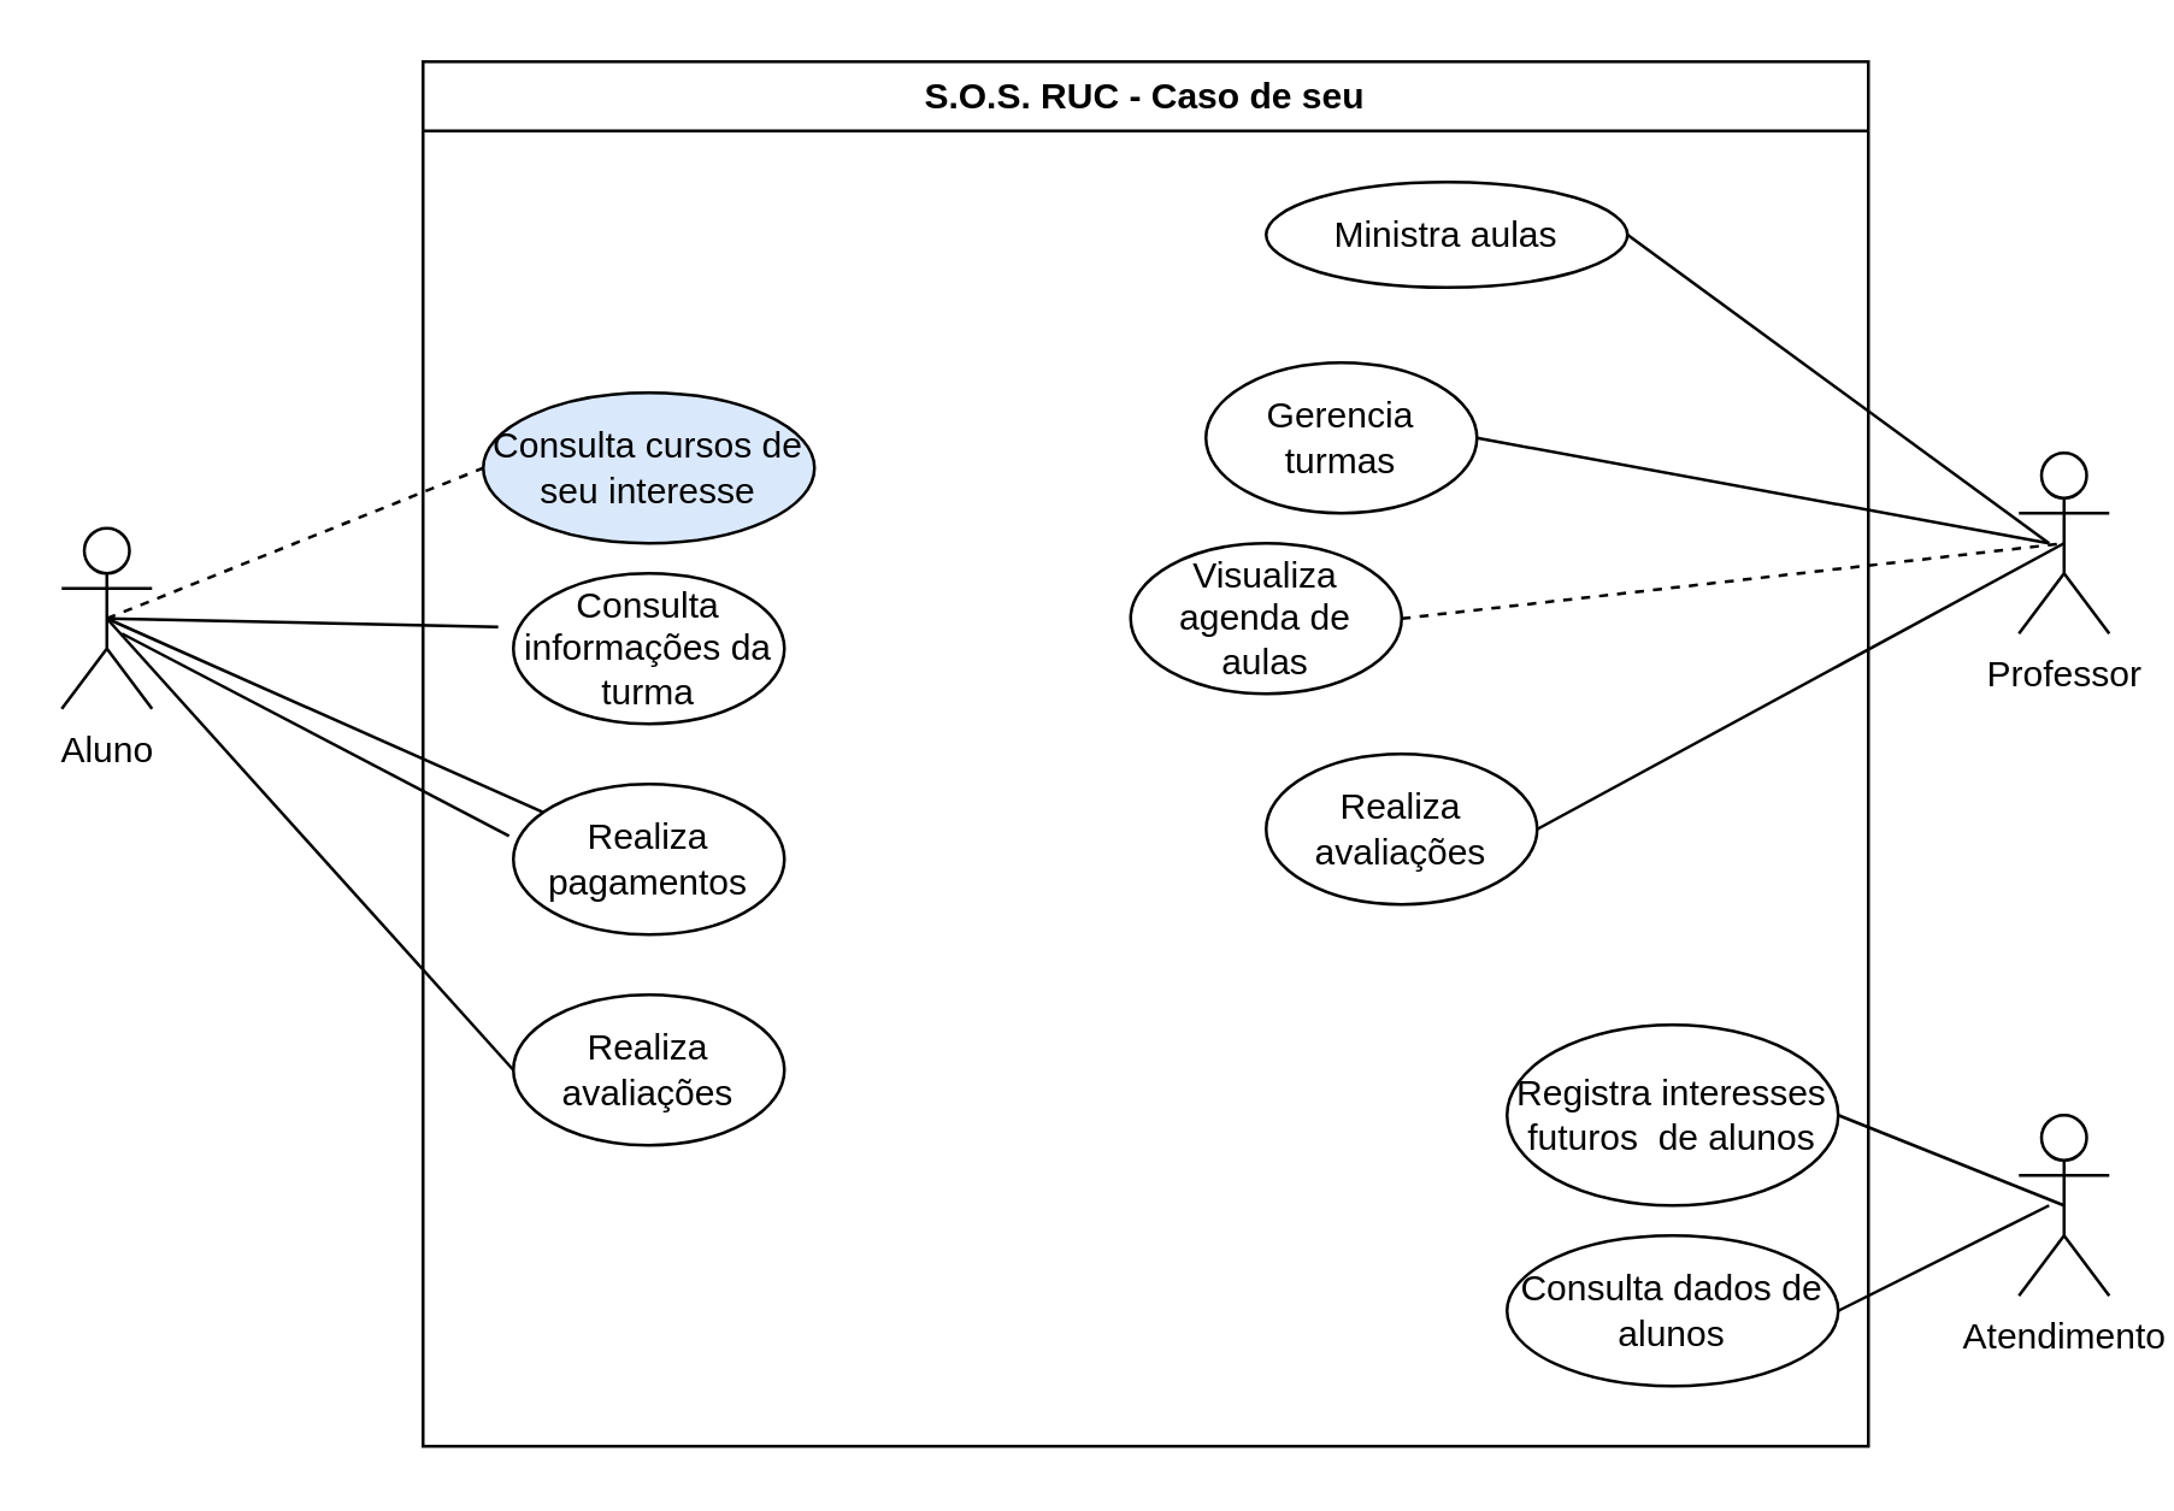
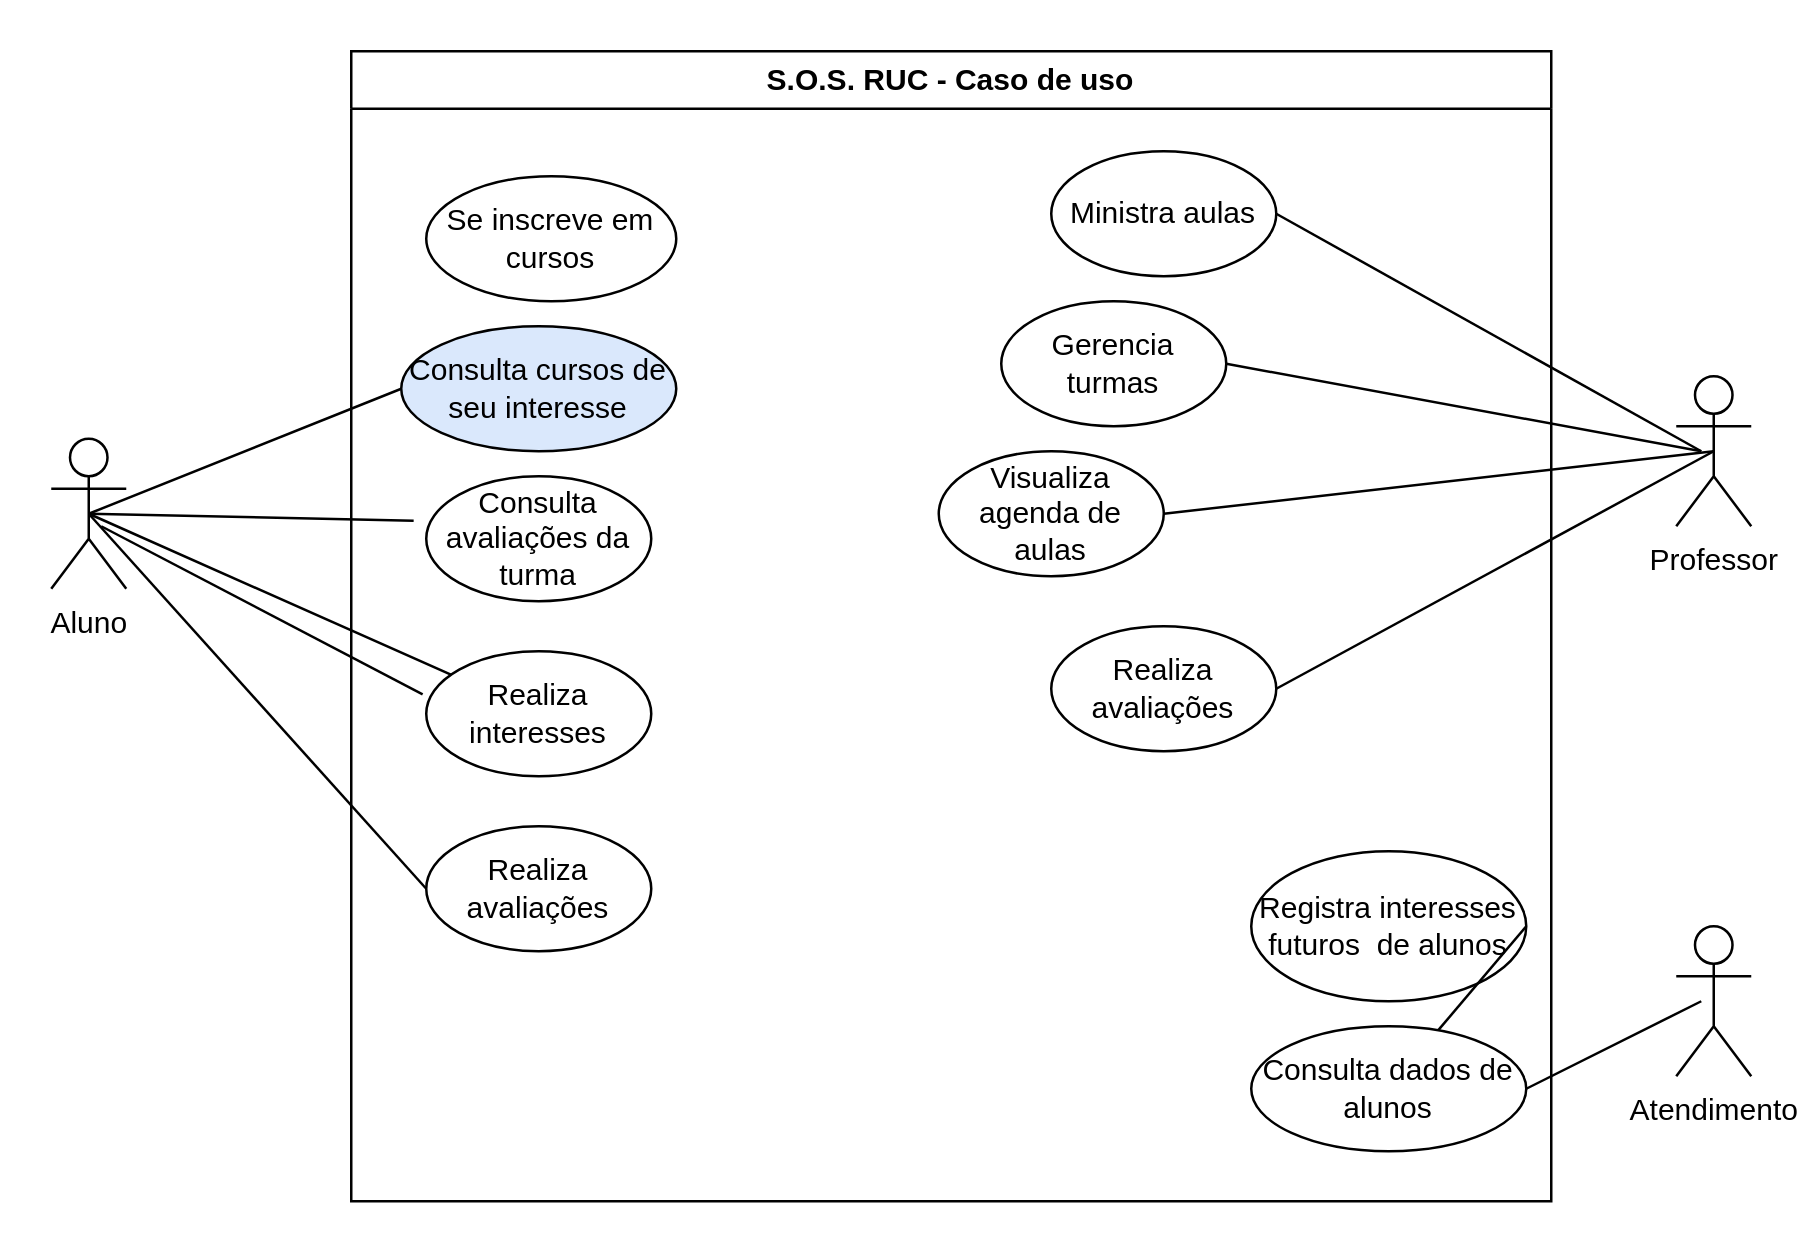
- <mxCell id="2" value="S.O.S. RUC - Caso de seu" style="swimlane;whiteSpace=wrap;html=1;" vertex="1" parent="1"><mxGeometry x="140" y="20" width="480" height="460" as="geometry" /></mxCell>
+ <mxCell id="2" value="S.O.S. RUC - Caso de uso" style="swimlane;whiteSpace=wrap;html=1;" vertex="1" parent="1"><mxGeometry x="140" y="20" width="480" height="460" as="geometry" /></mxCell>
- <mxCell id="8" value="Ministra aulas" style="ellipse;whiteSpace=wrap;html=1;" vertex="1" parent="2"><mxGeometry x="280" y="40" width="120" height="35" as="geometry" /></mxCell>
+ <mxCell id="8" value="Ministra aulas" style="ellipse;whiteSpace=wrap;html=1;" vertex="1" parent="2"><mxGeometry x="280" y="40" width="90" height="50" as="geometry" /></mxCell>
+ <mxCell id="3" value="Se inscreve em cursos" style="ellipse;whiteSpace=wrap;html=1;" vertex="1" parent="2"><mxGeometry x="30" y="50" width="100" height="50" as="geometry" /></mxCell>
- <mxCell id="16" value="" style="endArrow=none;html=1;rounded=0;entryX=0;entryY=0.5;entryDx=0;entryDy=0;exitX=0.5;exitY=0.5;exitDx=0;exitDy=0;exitPerimeter=0;dashed=1;" edge="1" parent="1" source="14" target="4"><mxGeometry width="50" height="50" relative="1" as="geometry"><mxPoint x="60" y="200" as="sourcePoint" /><mxPoint x="180" y="105" as="targetPoint" /></mxGeometry></mxCell>
+ <mxCell id="16" value="" style="endArrow=none;html=1;rounded=0;entryX=0;entryY=0.5;entryDx=0;entryDy=0;exitX=0.5;exitY=0.5;exitDx=0;exitDy=0;exitPerimeter=0;" edge="1" parent="1" source="14" target="4"><mxGeometry width="50" height="50" relative="1" as="geometry"><mxPoint x="60" y="200" as="sourcePoint" /><mxPoint x="180" y="105" as="targetPoint" /></mxGeometry></mxCell>
- <mxCell id="22" value="" style="endArrow=none;html=1;rounded=0;exitX=1;exitY=0.5;exitDx=0;exitDy=0;entryX=0.5;entryY=0.5;entryDx=0;entryDy=0;entryPerimeter=0;dashed=1;" edge="1" parent="1" source="10" target="20"><mxGeometry width="50" height="50" relative="1" as="geometry"><mxPoint x="520" y="210" as="sourcePoint" /><mxPoint x="650" y="190" as="targetPoint" /></mxGeometry></mxCell>
+ <mxCell id="22" value="" style="endArrow=none;html=1;rounded=0;exitX=1;exitY=0.5;exitDx=0;exitDy=0;entryX=0.5;entryY=0.5;entryDx=0;entryDy=0;entryPerimeter=0;" edge="1" parent="1" source="10" target="20"><mxGeometry width="50" height="50" relative="1" as="geometry"><mxPoint x="520" y="210" as="sourcePoint" /><mxPoint x="650" y="190" as="targetPoint" /></mxGeometry></mxCell>
- <mxCell id="5" value="Consulta informações da turma" style="ellipse;whiteSpace=wrap;html=1;" vertex="1" parent="2"><mxGeometry x="30" y="170" width="90" height="50" as="geometry" /></mxCell>
+ <mxCell id="5" value="Consulta avaliações da turma" style="ellipse;whiteSpace=wrap;html=1;" vertex="1" parent="2"><mxGeometry x="30" y="170" width="90" height="50" as="geometry" /></mxCell>
- <mxCell id="6" value="Realiza pagamentos" style="ellipse;whiteSpace=wrap;html=1;" vertex="1" parent="2"><mxGeometry x="30" y="240" width="90" height="50" as="geometry" /></mxCell>
+ <mxCell id="6" value="Realiza interesses" style="ellipse;whiteSpace=wrap;html=1;" vertex="1" parent="2"><mxGeometry x="30" y="240" width="90" height="50" as="geometry" /></mxCell>
- <mxCell id="26" value="" style="endArrow=none;html=1;rounded=0;entryX=0.5;entryY=0.5;entryDx=0;entryDy=0;entryPerimeter=0;exitX=1;exitY=0.5;exitDx=0;exitDy=0;" edge="1" parent="1" source="12" target="25"><mxGeometry width="50" height="50" relative="1" as="geometry"><mxPoint x="360" y="270" as="sourcePoint" /><mxPoint x="400" y="220" as="targetPoint" /></mxGeometry></mxCell>
+ <mxCell id="26" value="" style="endArrow=none;html=1;rounded=0;exitX=1;exitY=0.5;exitDx=0;exitDy=0;" edge="1" parent="1" source="12" target="13"><mxGeometry width="50" height="50" relative="1" as="geometry"><mxPoint x="360" y="270" as="sourcePoint" /><mxPoint x="400" y="220" as="targetPoint" /></mxGeometry></mxCell>
